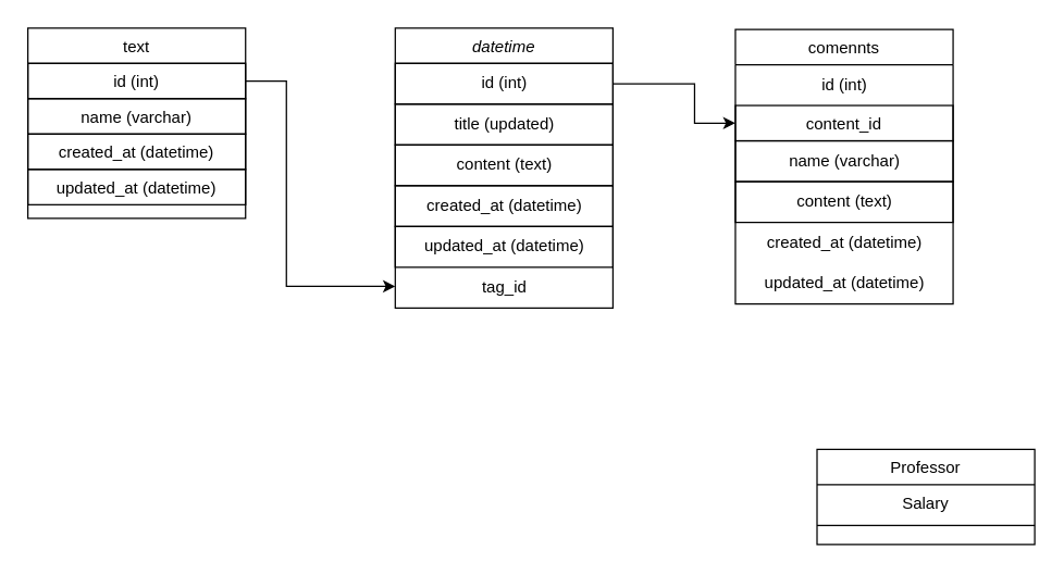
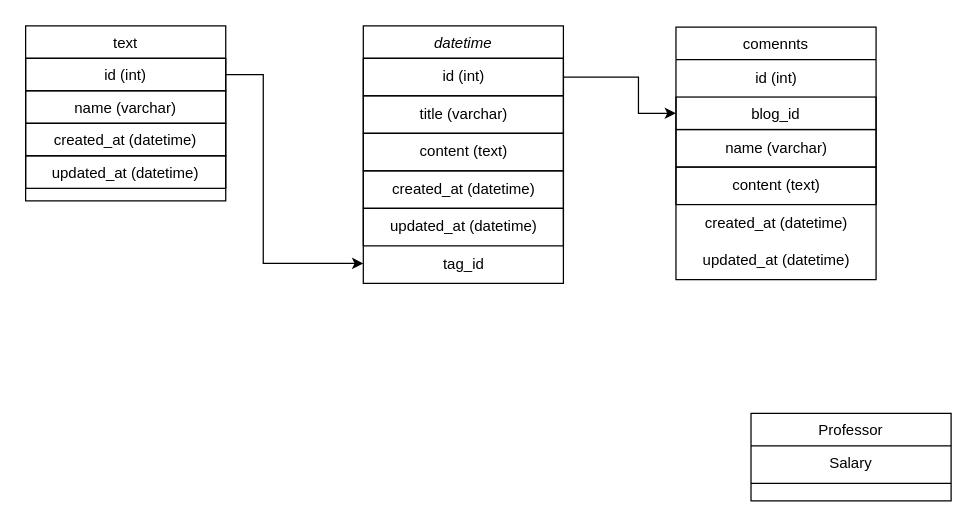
- <mxCell id="4" value="title (updated)" style="text;html=1;align=center;verticalAlign=middle;resizable=0;points=[];autosize=1;strokeColor=default;fillColor=none;swimlaneLine=1;rounded=0;" vertex="1" parent="2"><mxGeometry y="56" width="160" height="30" as="geometry" /></mxCell>
+ <mxCell id="4" value="title (varchar)" style="text;html=1;align=center;verticalAlign=middle;resizable=0;points=[];autosize=1;strokeColor=default;fillColor=none;swimlaneLine=1;rounded=0;" vertex="1" parent="2"><mxGeometry y="56" width="160" height="30" as="geometry" /></mxCell>
- <mxCell id="11" value="content_id" style="text;align=center;verticalAlign=top;spacingLeft=4;spacingRight=4;overflow=hidden;rotatable=0;points=[[0,0.5],[1,0.5]];portConstraint=eastwest;strokeColor=default;" parent="9" vertex="1"><mxGeometry y="56" width="160" height="26" as="geometry" /></mxCell>
+ <mxCell id="11" value="blog_id" style="text;align=center;verticalAlign=top;spacingLeft=4;spacingRight=4;overflow=hidden;rotatable=0;points=[[0,0.5],[1,0.5]];portConstraint=eastwest;strokeColor=default;" parent="9" vertex="1"><mxGeometry y="56" width="160" height="26" as="geometry" /></mxCell>
